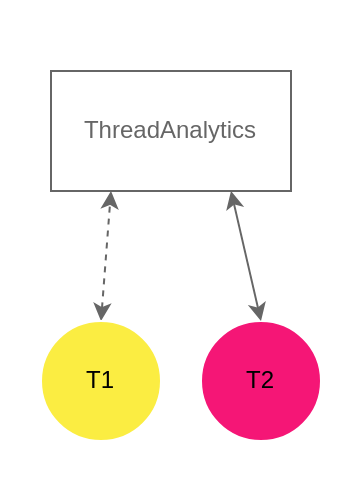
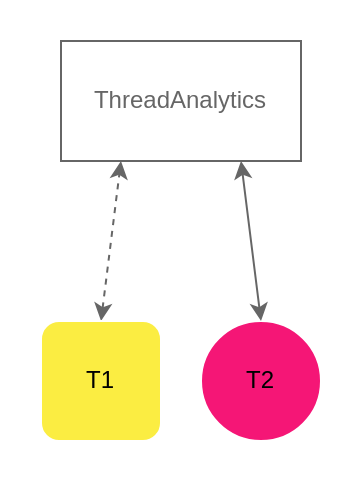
- <mxCell id="3" value="ThreadAnalytics" style="rounded=0;whiteSpace=wrap;html=1;fillColor=#FFFFFF;strokeColor=#666666;fontColor=#666666;" parent="1" vertex="1"><mxGeometry x="25" y="35" width="120" height="60" as="geometry" /></mxCell>
+ <mxCell id="3" value="ThreadAnalytics" style="rounded=0;whiteSpace=wrap;html=1;fillColor=#FFFFFF;strokeColor=#666666;fontColor=#666666;" parent="1" vertex="1"><mxGeometry x="30" y="20" width="120" height="60" as="geometry" /></mxCell>
- <mxCell id="6" value="T1" style="ellipse;whiteSpace=wrap;html=1;strokeColor=#FFFFFF;fillColor=#FBED42;" parent="1" vertex="1"><mxGeometry x="20" y="160" width="60" height="60" as="geometry" /></mxCell>
+ <mxCell id="6" value="T1" style="whiteSpace=wrap;html=1;strokeColor=#FFFFFF;fillColor=#FBED42;rounded=1;" parent="1" vertex="1"><mxGeometry x="20" y="160" width="60" height="60" as="geometry" /></mxCell>
